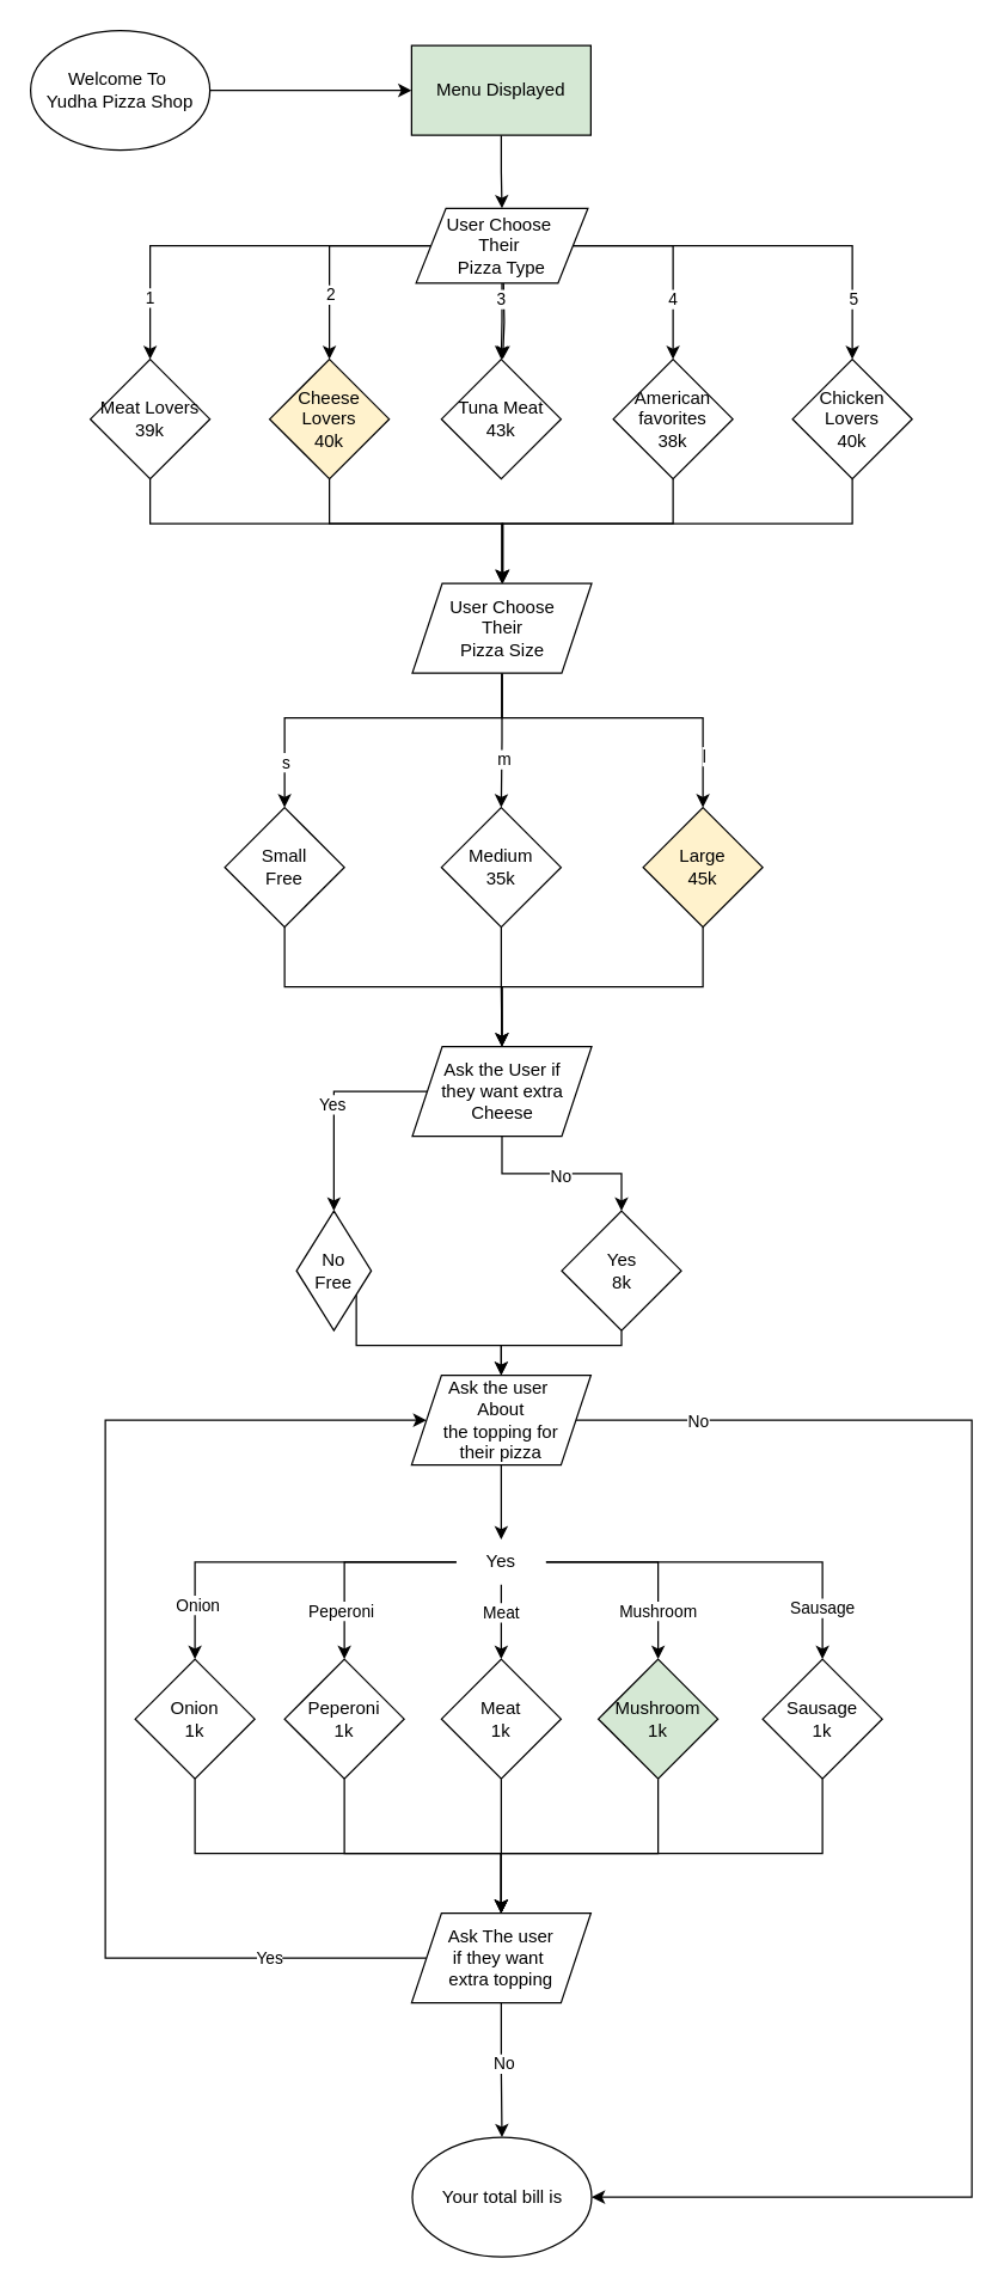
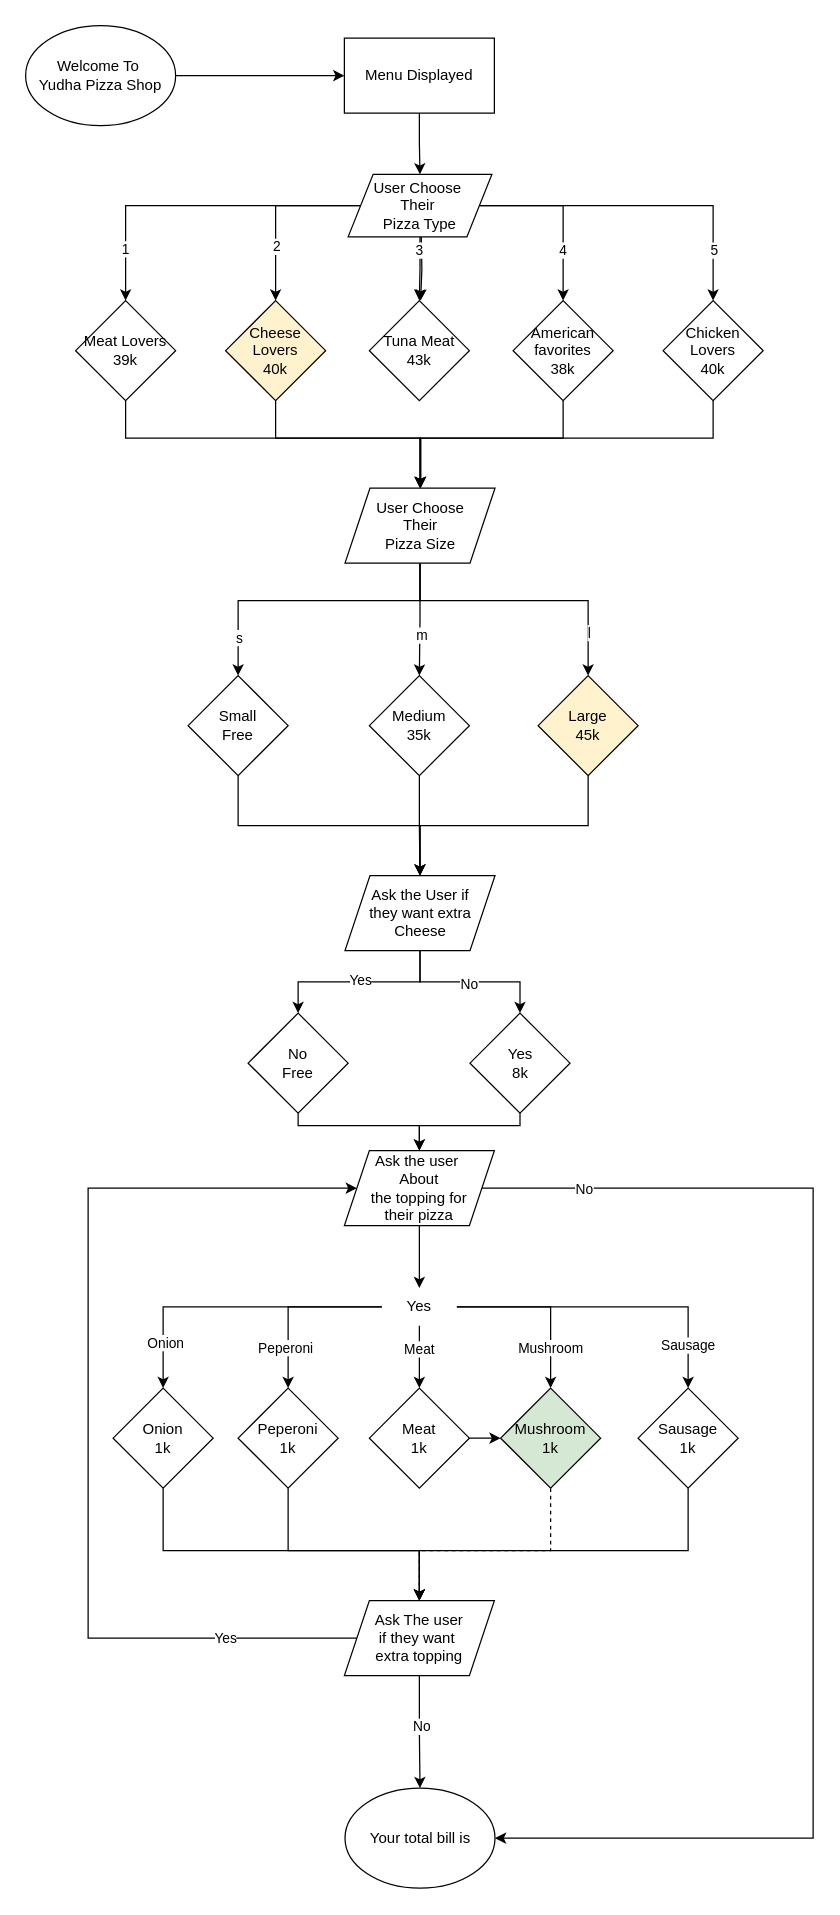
- <mxCell id="77" value="Menu Displayed" style="rounded=0;whiteSpace=wrap;html=1;fillColor=#d5e8d4;" vertex="1" parent="1"><mxGeometry x="275" y="30" width="120" height="60" as="geometry" /></mxCell>
+ <mxCell id="77" value="Menu Displayed" style="rounded=0;whiteSpace=wrap;html=1;" vertex="1" parent="1"><mxGeometry x="275" y="30" width="120" height="60" as="geometry" /></mxCell>
- <mxCell id="42" value="No&lt;div&gt;Free&lt;/div&gt;" style="rhombus;whiteSpace=wrap;html=1;" vertex="1" parent="1"><mxGeometry x="198" y="810" width="50" height="80" as="geometry" /></mxCell>
+ <mxCell id="42" value="No&lt;div&gt;Free&lt;/div&gt;" style="rhombus;whiteSpace=wrap;html=1;" vertex="1" parent="1"><mxGeometry x="198" y="810" width="80" height="80" as="geometry" /></mxCell>
- <mxCell id="49" value="" style="edgeStyle=orthogonalEdgeStyle;rounded=0;orthogonalLoop=1;jettySize=auto;html=1;" edge="1" parent="1" source="50" target="74"><mxGeometry relative="1" as="geometry" /></mxCell>
+ <mxCell id="49" value="" style="edgeStyle=orthogonalEdgeStyle;rounded=0;orthogonalLoop=1;jettySize=auto;html=1;" edge="1" parent="1" source="50" target="56"><mxGeometry relative="1" as="geometry" /></mxCell>
- <mxCell id="55" style="edgeStyle=orthogonalEdgeStyle;rounded=0;orthogonalLoop=1;jettySize=auto;html=1;entryX=0.5;entryY=0;entryDx=0;entryDy=0;" edge="1" parent="1" source="56" target="74"><mxGeometry relative="1" as="geometry"><Array as="points"><mxPoint x="440" y="1240" /><mxPoint x="335" y="1240" /></Array></mxGeometry></mxCell>
+ <mxCell id="55" style="edgeStyle=orthogonalEdgeStyle;rounded=0;orthogonalLoop=1;jettySize=auto;html=1;entryX=0.5;entryY=0;entryDx=0;entryDy=0;dashed=1;" edge="1" parent="1" source="56" target="74"><mxGeometry relative="1" as="geometry"><Array as="points"><mxPoint x="440" y="1240" /><mxPoint x="335" y="1240" /></Array></mxGeometry></mxCell>
